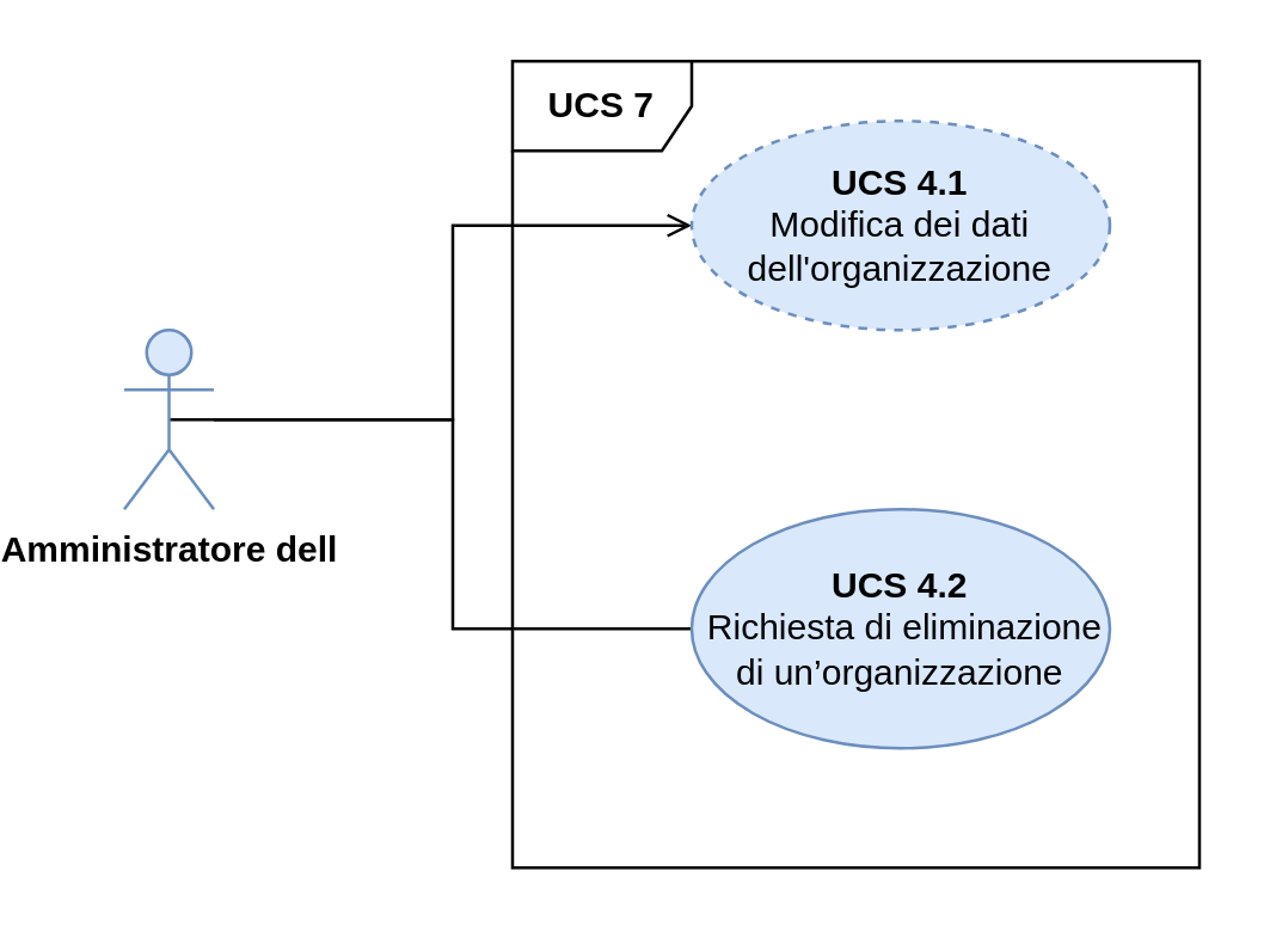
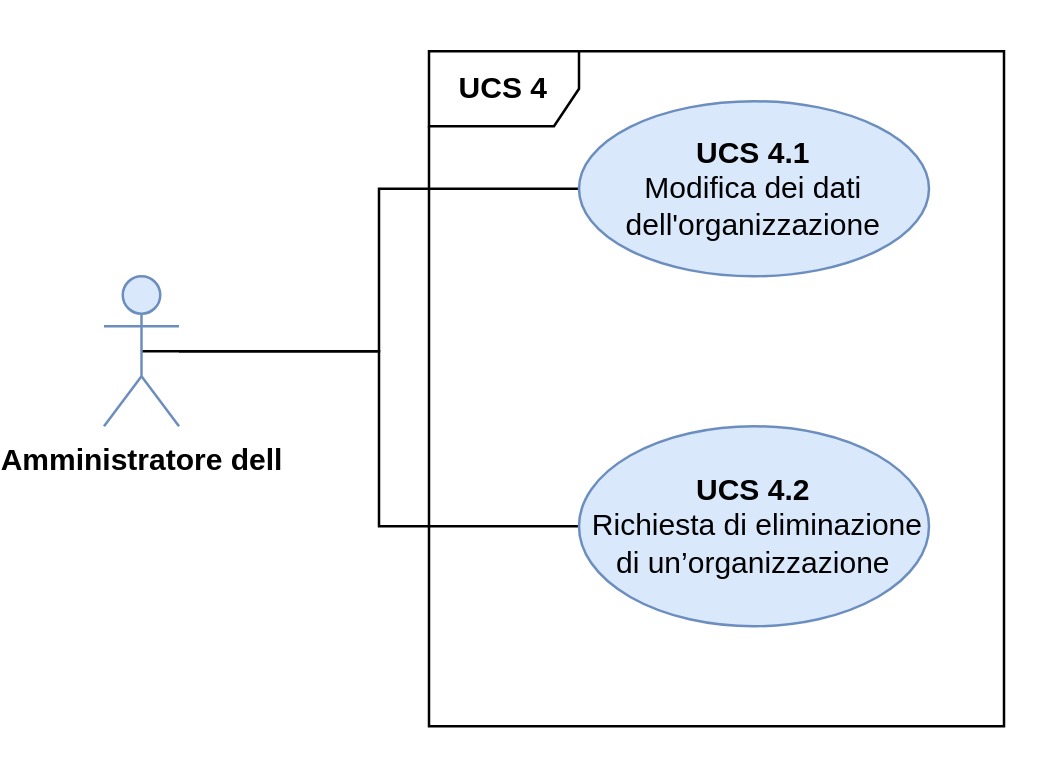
- <mxCell id="5" value="&lt;b&gt;UCS 7&lt;/b&gt;" style="shape=umlFrame;whiteSpace=wrap;html=1;" parent="1" vertex="1"><mxGeometry x="150" y="20" width="230" height="270" as="geometry" /></mxCell>
+ <mxCell id="5" value="&lt;b&gt;UCS 4&lt;/b&gt;" style="shape=umlFrame;whiteSpace=wrap;html=1;" parent="1" vertex="1"><mxGeometry x="150" y="20" width="230" height="270" as="geometry" /></mxCell>
- <mxCell id="2" style="edgeStyle=orthogonalEdgeStyle;rounded=0;orthogonalLoop=1;jettySize=auto;html=1;entryX=0;entryY=0.5;entryDx=0;entryDy=0;endArrow=open;endFill=0;" parent="1" source="4" target="6" edge="1"><mxGeometry relative="1" as="geometry" /></mxCell>
+ <mxCell id="2" style="edgeStyle=orthogonalEdgeStyle;rounded=0;orthogonalLoop=1;jettySize=auto;html=1;entryX=0;entryY=0.5;entryDx=0;entryDy=0;endArrow=none;endFill=0;" parent="1" source="4" target="6" edge="1"><mxGeometry relative="1" as="geometry" /></mxCell>
- <mxCell id="6" value="&lt;b&gt;UCS 4.1&lt;/b&gt;&lt;br&gt;Modifica dei dati dell'organizzazione" style="ellipse;whiteSpace=wrap;html=1;fillColor=#dae8fc;strokeColor=#6c8ebf;dashed=1;" parent="1" vertex="1"><mxGeometry x="210" y="40" width="140" height="70" as="geometry" /></mxCell>
+ <mxCell id="6" value="&lt;b&gt;UCS 4.1&lt;/b&gt;&lt;br&gt;Modifica dei dati dell'organizzazione" style="ellipse;whiteSpace=wrap;html=1;fillColor=#dae8fc;strokeColor=#6c8ebf;" parent="1" vertex="1"><mxGeometry x="210" y="40" width="140" height="70" as="geometry" /></mxCell>
